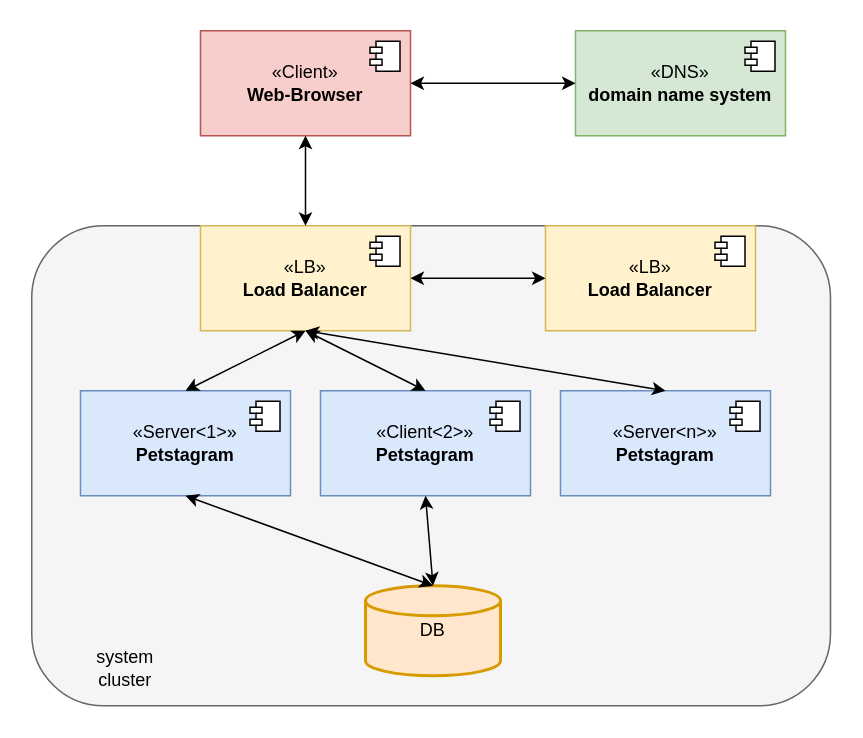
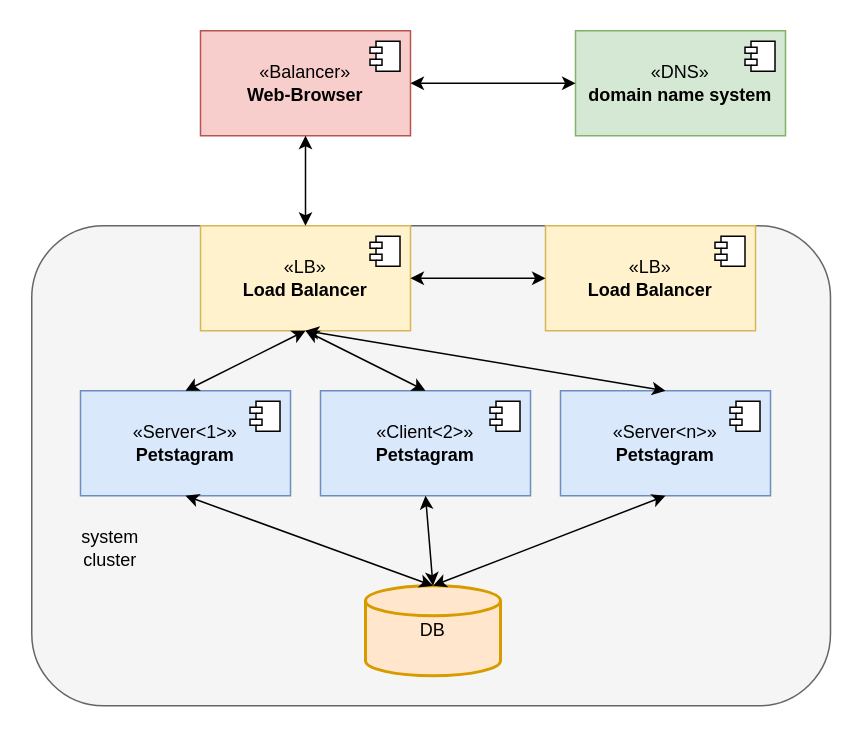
- <mxCell id="6" value="&lt;div&gt;«Client»&lt;br&gt;&lt;b&gt;Web-Browser&lt;/b&gt;&lt;br&gt;&lt;/div&gt;" style="html=1;dropTarget=0;whiteSpace=wrap;fillColor=#f8cecc;strokeColor=#b85450;" vertex="1" parent="1"><mxGeometry x="133" y="20" width="140" height="70" as="geometry" /></mxCell>
+ <mxCell id="6" value="&lt;div&gt;«Balancer»&lt;br&gt;&lt;b&gt;Web-Browser&lt;/b&gt;&lt;br&gt;&lt;/div&gt;" style="html=1;dropTarget=0;whiteSpace=wrap;fillColor=#f8cecc;strokeColor=#b85450;" vertex="1" parent="1"><mxGeometry x="133" y="20" width="140" height="70" as="geometry" /></mxCell>
+ <mxCell id="26" value="" style="endArrow=classic;startArrow=classic;html=1;rounded=0;exitX=0.5;exitY=1;exitDx=0;exitDy=0;entryX=0.5;entryY=0;entryDx=0;entryDy=0;entryPerimeter=0;" edge="1" parent="1" source="14" target="3"><mxGeometry width="50" height="50" relative="1" as="geometry"><mxPoint x="298" y="400" as="sourcePoint" /><mxPoint x="133" y="340" as="targetPoint" /></mxGeometry></mxCell>
- <mxCell id="19" value="system cluster" style="text;html=1;strokeColor=none;fillColor=none;align=center;verticalAlign=middle;whiteSpace=wrap;rounded=0;" vertex="1" parent="1"><mxGeometry x="53" y="430" width="60" height="30" as="geometry" /></mxCell>
+ <mxCell id="19" value="system cluster" style="text;html=1;strokeColor=none;fillColor=none;align=center;verticalAlign=middle;whiteSpace=wrap;rounded=0;" vertex="1" parent="1"><mxGeometry x="43" y="350" width="60" height="30" as="geometry" /></mxCell>
